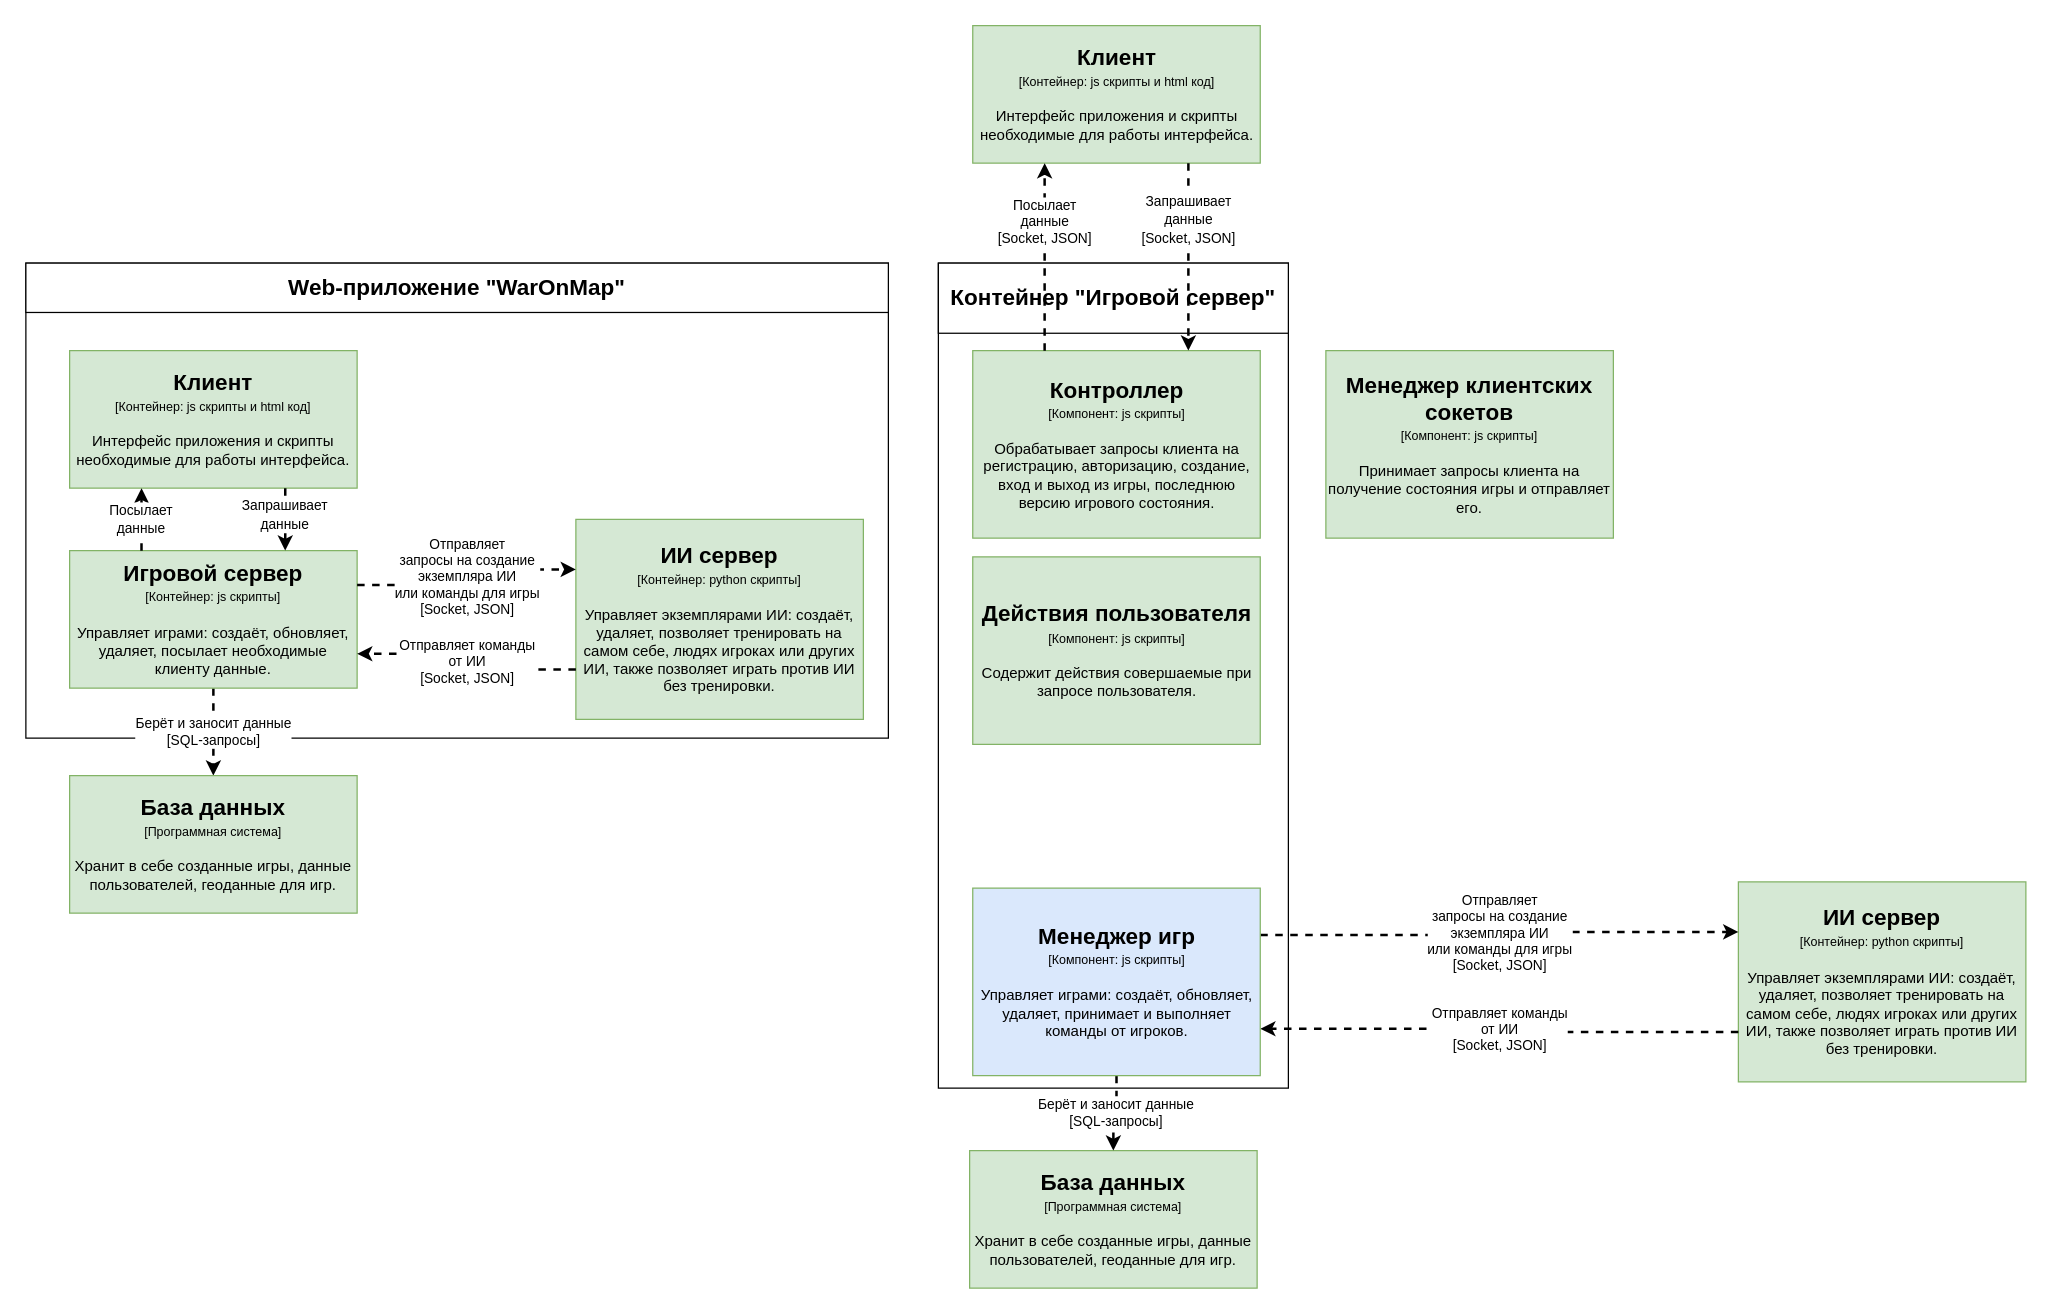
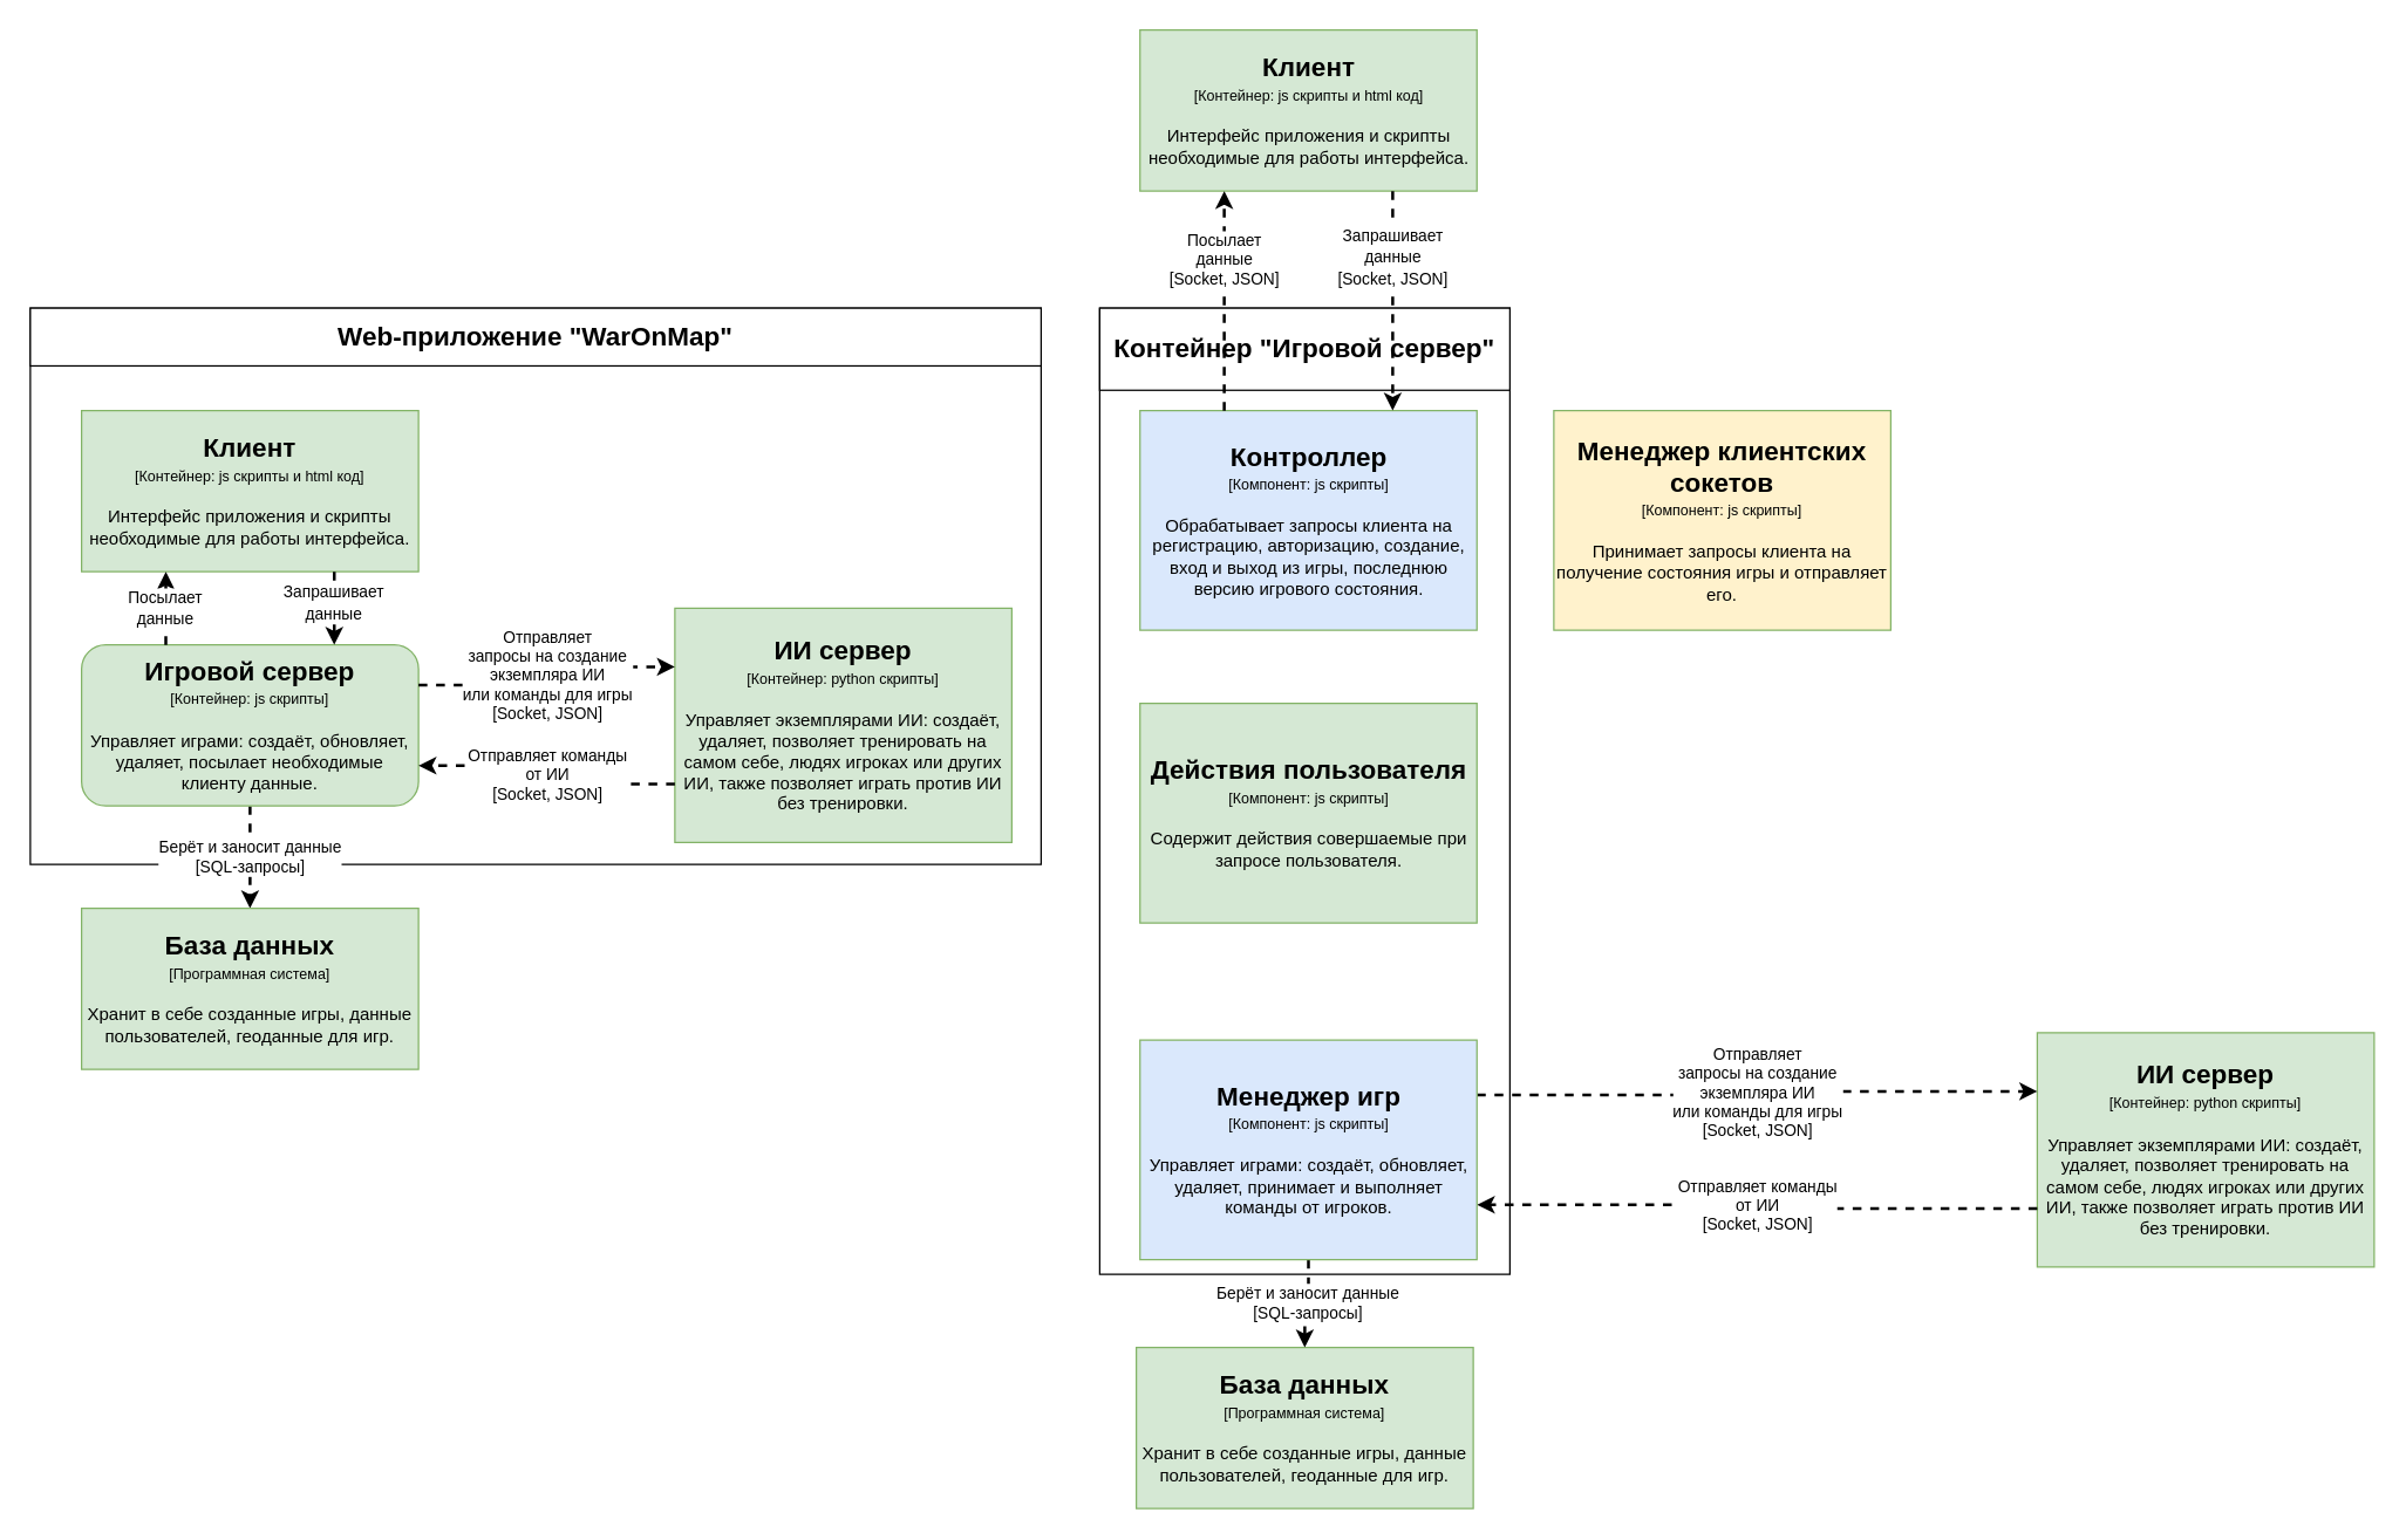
- <mxCell id="23" value="&lt;div&gt;&lt;b&gt;&lt;font style=&quot;font-size: 18px&quot;&gt;Контроллер&lt;/font&gt;&lt;/b&gt;&lt;br&gt;&lt;/div&gt;&lt;div&gt;&lt;font style=&quot;font-size: 10px&quot;&gt;[Компонент&lt;/font&gt;&lt;font style=&quot;font-size: 10px&quot;&gt;&lt;span class=&quot;tlid-translation translation&quot; lang=&quot;ru&quot;&gt;&lt;span title=&quot;&quot; class=&quot;&quot;&gt;: js скрипты]&lt;/span&gt;&lt;/span&gt;&lt;/font&gt;&lt;/div&gt;&lt;div&gt;&lt;font style=&quot;font-size: 10px&quot;&gt;&lt;br&gt;&lt;/font&gt;&lt;/div&gt;&lt;div&gt;Обрабатывает запросы клиента на регистрацию, авторизацию, создание, вход и выход из игры, последнюю версию игрового состояния.&lt;br&gt;&lt;/div&gt;" style="rounded=0;whiteSpace=wrap;html=1;fillColor=#d5e8d4;strokeColor=#82b366;" vertex="1" parent="1"><mxGeometry x="777.5" y="280" width="230" height="150" as="geometry" /></mxCell>
+ <mxCell id="23" value="&lt;div&gt;&lt;b&gt;&lt;font style=&quot;font-size: 18px&quot;&gt;Контроллер&lt;/font&gt;&lt;/b&gt;&lt;br&gt;&lt;/div&gt;&lt;div&gt;&lt;font style=&quot;font-size: 10px&quot;&gt;[Компонент&lt;/font&gt;&lt;font style=&quot;font-size: 10px&quot;&gt;&lt;span class=&quot;tlid-translation translation&quot; lang=&quot;ru&quot;&gt;&lt;span title=&quot;&quot; class=&quot;&quot;&gt;: js скрипты]&lt;/span&gt;&lt;/span&gt;&lt;/font&gt;&lt;/div&gt;&lt;div&gt;&lt;font style=&quot;font-size: 10px&quot;&gt;&lt;br&gt;&lt;/font&gt;&lt;/div&gt;&lt;div&gt;Обрабатывает запросы клиента на регистрацию, авторизацию, создание, вход и выход из игры, последнюю версию игрового состояния.&lt;br&gt;&lt;/div&gt;" style="rounded=0;whiteSpace=wrap;html=1;fillColor=#dae8fc;strokeColor=#82b366;" vertex="1" parent="1"><mxGeometry x="777.5" y="280" width="230" height="150" as="geometry" /></mxCell>
- <mxCell id="30" value="&lt;div&gt;&lt;b&gt;&lt;font style=&quot;font-size: 18px&quot;&gt;Менеджер клиентских сокетов&lt;/font&gt;&lt;/b&gt;&lt;br&gt;&lt;/div&gt;&lt;div&gt;&lt;font style=&quot;font-size: 10px&quot;&gt;[Компонент&lt;/font&gt;&lt;font style=&quot;font-size: 10px&quot;&gt;&lt;span class=&quot;tlid-translation translation&quot; lang=&quot;ru&quot;&gt;&lt;span title=&quot;&quot; class=&quot;&quot;&gt;: js скрипты]&lt;/span&gt;&lt;/span&gt;&lt;/font&gt;&lt;/div&gt;&lt;div&gt;&lt;font style=&quot;font-size: 10px&quot;&gt;&lt;br&gt;&lt;/font&gt;&lt;/div&gt;&lt;div&gt;Принимает запросы клиента на получение состояния игры и отправляет его.&lt;br&gt;&lt;/div&gt;" style="rounded=0;whiteSpace=wrap;html=1;fillColor=#d5e8d4;strokeColor=#82b366;" vertex="1" parent="1"><mxGeometry x="1060" y="280" width="230" height="150" as="geometry" /></mxCell>
+ <mxCell id="30" value="&lt;div&gt;&lt;b&gt;&lt;font style=&quot;font-size: 18px&quot;&gt;Менеджер клиентских сокетов&lt;/font&gt;&lt;/b&gt;&lt;br&gt;&lt;/div&gt;&lt;div&gt;&lt;font style=&quot;font-size: 10px&quot;&gt;[Компонент&lt;/font&gt;&lt;font style=&quot;font-size: 10px&quot;&gt;&lt;span class=&quot;tlid-translation translation&quot; lang=&quot;ru&quot;&gt;&lt;span title=&quot;&quot; class=&quot;&quot;&gt;: js скрипты]&lt;/span&gt;&lt;/span&gt;&lt;/font&gt;&lt;/div&gt;&lt;div&gt;&lt;font style=&quot;font-size: 10px&quot;&gt;&lt;br&gt;&lt;/font&gt;&lt;/div&gt;&lt;div&gt;Принимает запросы клиента на получение состояния игры и отправляет его.&lt;br&gt;&lt;/div&gt;" style="rounded=0;whiteSpace=wrap;html=1;fillColor=#fff2cc;strokeColor=#82b366;" vertex="1" parent="1"><mxGeometry x="1060" y="280" width="230" height="150" as="geometry" /></mxCell>
- <mxCell id="10" value="&lt;div&gt;&lt;b&gt;&lt;font style=&quot;font-size: 18px&quot;&gt;Игровой сервер&lt;/font&gt;&lt;/b&gt;&lt;br&gt;&lt;/div&gt;&lt;div&gt;&lt;font style=&quot;font-size: 10px&quot;&gt;[&lt;/font&gt;&lt;font style=&quot;font-size: 10px&quot;&gt;&lt;span class=&quot;tlid-translation translation&quot; lang=&quot;ru&quot;&gt;&lt;span title=&quot;&quot; class=&quot;&quot;&gt;Контейнер: js скрипты]&lt;/span&gt;&lt;/span&gt;&lt;/font&gt;&lt;/div&gt;&lt;div&gt;&lt;font style=&quot;font-size: 10px&quot;&gt;&lt;br&gt;&lt;/font&gt;&lt;/div&gt;&lt;div&gt;Управляет играми: создаёт, обновляет, удаляет, посылает необходимые клиенту данные.&lt;br&gt;&lt;/div&gt;" style="rounded=0;whiteSpace=wrap;html=1;fillColor=#d5e8d4;strokeColor=#82b366;" vertex="1" parent="1"><mxGeometry x="55" y="440" width="230" height="110" as="geometry" /></mxCell>
+ <mxCell id="10" value="&lt;div&gt;&lt;b&gt;&lt;font style=&quot;font-size: 18px&quot;&gt;Игровой сервер&lt;/font&gt;&lt;/b&gt;&lt;br&gt;&lt;/div&gt;&lt;div&gt;&lt;font style=&quot;font-size: 10px&quot;&gt;[&lt;/font&gt;&lt;font style=&quot;font-size: 10px&quot;&gt;&lt;span class=&quot;tlid-translation translation&quot; lang=&quot;ru&quot;&gt;&lt;span title=&quot;&quot; class=&quot;&quot;&gt;Контейнер: js скрипты]&lt;/span&gt;&lt;/span&gt;&lt;/font&gt;&lt;/div&gt;&lt;div&gt;&lt;font style=&quot;font-size: 10px&quot;&gt;&lt;br&gt;&lt;/font&gt;&lt;/div&gt;&lt;div&gt;Управляет играми: создаёт, обновляет, удаляет, посылает необходимые клиенту данные.&lt;br&gt;&lt;/div&gt;" style="whiteSpace=wrap;html=1;fillColor=#d5e8d4;strokeColor=#82b366;rounded=1;" vertex="1" parent="1"><mxGeometry x="55" y="440" width="230" height="110" as="geometry" /></mxCell>
- <mxCell id="25" value="&lt;div&gt;&lt;b&gt;&lt;font style=&quot;font-size: 18px&quot;&gt;Действия пользователя&lt;/font&gt;&lt;/b&gt;&lt;br&gt;&lt;/div&gt;&lt;div&gt;&lt;font style=&quot;font-size: 10px&quot;&gt;[Компонент&lt;/font&gt;&lt;font style=&quot;font-size: 10px&quot;&gt;&lt;span class=&quot;tlid-translation translation&quot; lang=&quot;ru&quot;&gt;&lt;span title=&quot;&quot; class=&quot;&quot;&gt;: js скрипты]&lt;/span&gt;&lt;/span&gt;&lt;/font&gt;&lt;/div&gt;&lt;div&gt;&lt;font style=&quot;font-size: 10px&quot;&gt;&lt;br&gt;&lt;/font&gt;&lt;/div&gt;&lt;div&gt;Содержит действия совершаемые при запросе пользователя.&lt;br&gt;&lt;/div&gt;" style="rounded=0;whiteSpace=wrap;html=1;fillColor=#d5e8d4;strokeColor=#82b366;" vertex="1" parent="1"><mxGeometry x="777.5" y="445" width="230" height="150" as="geometry" /></mxCell>
+ <mxCell id="25" value="&lt;div&gt;&lt;b&gt;&lt;font style=&quot;font-size: 18px&quot;&gt;Действия пользователя&lt;/font&gt;&lt;/b&gt;&lt;br&gt;&lt;/div&gt;&lt;div&gt;&lt;font style=&quot;font-size: 10px&quot;&gt;[Компонент&lt;/font&gt;&lt;font style=&quot;font-size: 10px&quot;&gt;&lt;span class=&quot;tlid-translation translation&quot; lang=&quot;ru&quot;&gt;&lt;span title=&quot;&quot; class=&quot;&quot;&gt;: js скрипты]&lt;/span&gt;&lt;/span&gt;&lt;/font&gt;&lt;/div&gt;&lt;div&gt;&lt;font style=&quot;font-size: 10px&quot;&gt;&lt;br&gt;&lt;/font&gt;&lt;/div&gt;&lt;div&gt;Содержит действия совершаемые при запросе пользователя.&lt;br&gt;&lt;/div&gt;" style="rounded=0;whiteSpace=wrap;html=1;fillColor=#d5e8d4;strokeColor=#82b366;" vertex="1" parent="1"><mxGeometry x="777.5" y="480" width="230" height="150" as="geometry" /></mxCell>
